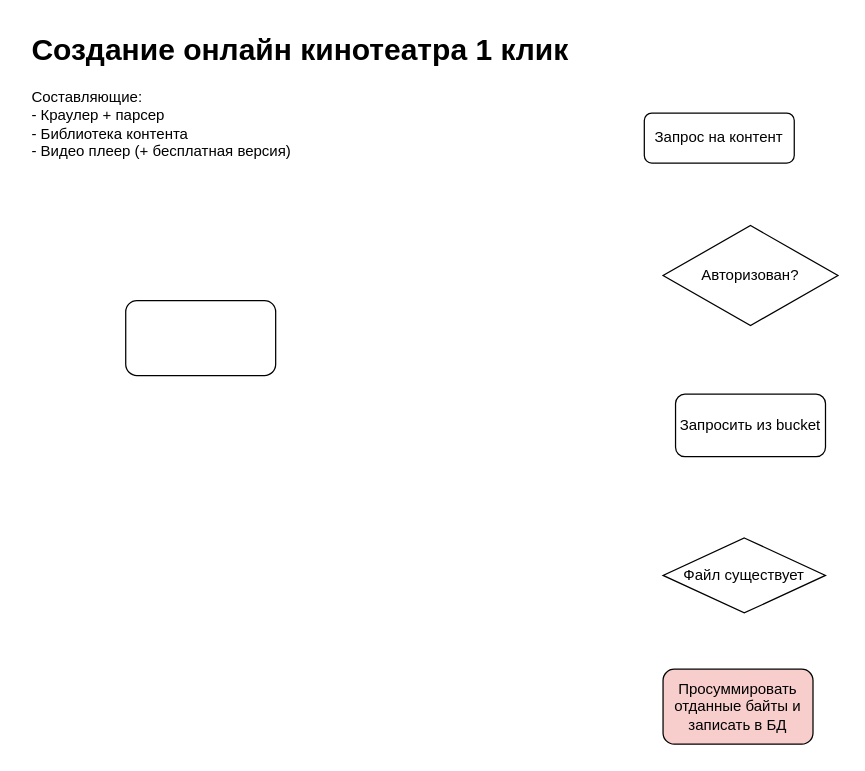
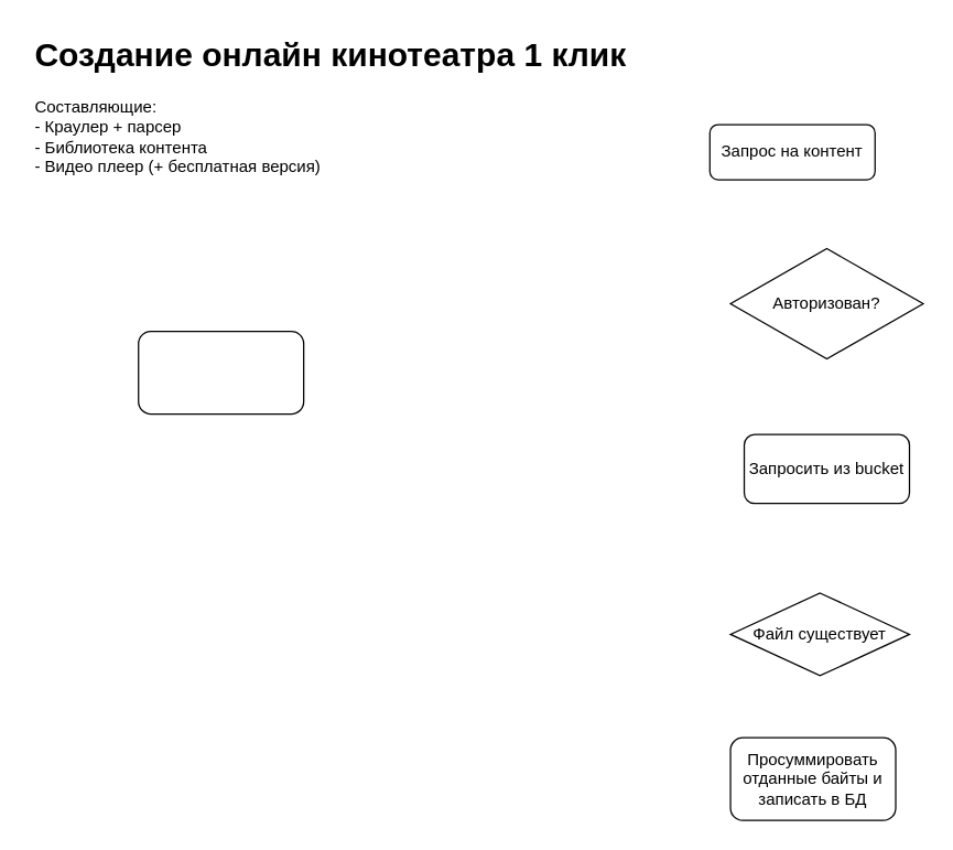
- <mxCell id="5" value="Просуммировать отданные байты и записать в БД" style="rounded=1;whiteSpace=wrap;html=1;fillColor=#f8cecc;" vertex="1" parent="1"><mxGeometry x="530" y="535" width="120" height="60" as="geometry" /></mxCell>
+ <mxCell id="5" value="Просуммировать отданные байты и записать в БД" style="rounded=1;whiteSpace=wrap;html=1;" vertex="1" parent="1"><mxGeometry x="530" y="535" width="120" height="60" as="geometry" /></mxCell>
